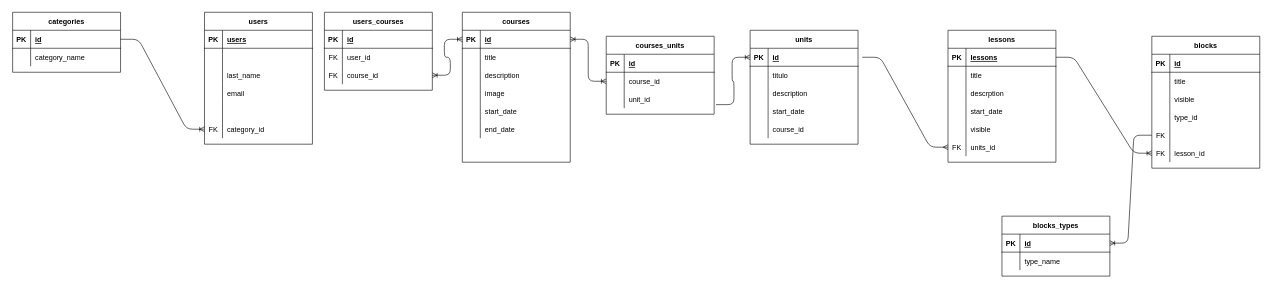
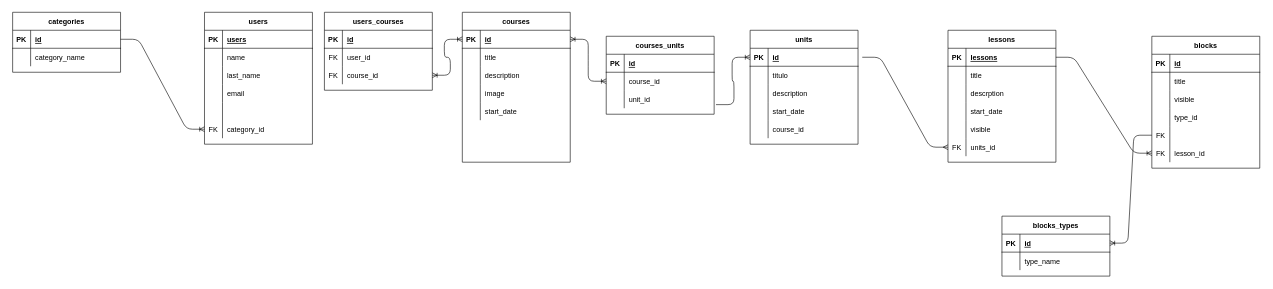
+ <mxCell id="8" value="name" style="shape=partialRectangle;connectable=0;fillColor=none;top=0;left=0;bottom=0;right=0;align=left;spacingLeft=6;overflow=hidden;" vertex="1" parent="6"><mxGeometry x="30" width="150" height="30" as="geometry" /></mxCell>
- <mxCell id="45" value="end_date" style="shape=partialRectangle;connectable=0;fillColor=none;top=0;left=0;bottom=0;right=0;align=left;spacingLeft=6;overflow=hidden;" vertex="1" parent="43"><mxGeometry x="30" width="150" height="30" as="geometry" /></mxCell>
